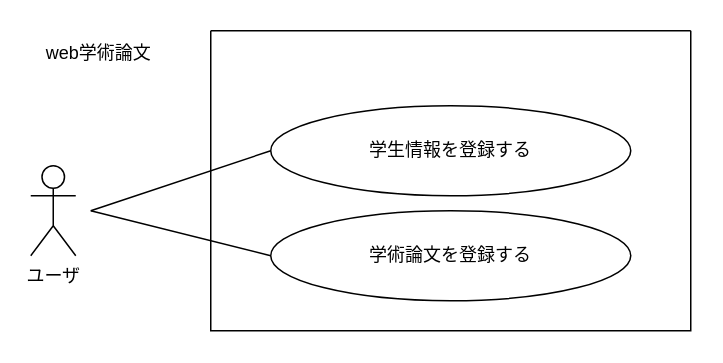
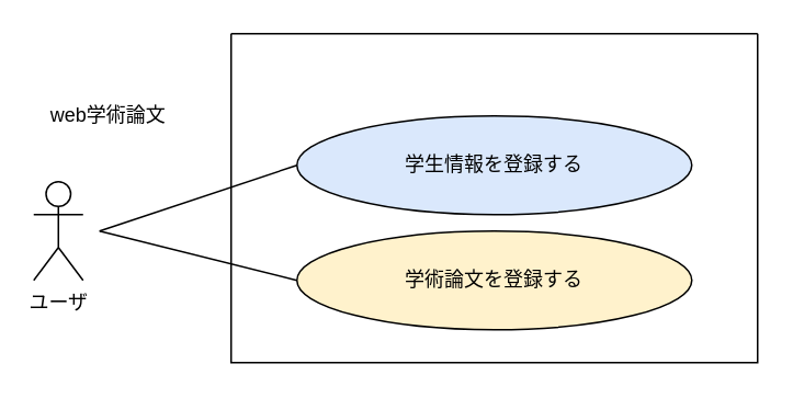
- <mxCell id="8" value="web学術論文" style="text;html=1;align=center;verticalAlign=middle;resizable=0;points=[];autosize=1;strokeColor=none;fillColor=none;" vertex="1" parent="1"><mxGeometry x="20" y="20" width="90" height="30" as="geometry" /></mxCell>
+ <mxCell id="8" value="web学術論文" style="text;html=1;align=center;verticalAlign=middle;resizable=0;points=[];autosize=1;strokeColor=none;fillColor=none;" vertex="1" parent="1"><mxGeometry x="20" y="55" width="90" height="30" as="geometry" /></mxCell>
- <mxCell id="4" value="学生情報を登録する" style="ellipse;whiteSpace=wrap;html=1;" vertex="1" parent="3"><mxGeometry x="40" y="50" width="240" height="60" as="geometry" /></mxCell>
+ <mxCell id="4" value="学生情報を登録する" style="ellipse;whiteSpace=wrap;html=1;fillColor=#dae8fc;" vertex="1" parent="3"><mxGeometry x="40" y="50" width="240" height="60" as="geometry" /></mxCell>
- <mxCell id="5" value="学術論文を登録する" style="ellipse;whiteSpace=wrap;html=1;" vertex="1" parent="3"><mxGeometry x="40" y="120" width="240" height="60" as="geometry" /></mxCell>
+ <mxCell id="5" value="学術論文を登録する" style="ellipse;whiteSpace=wrap;html=1;fillColor=#fff2cc;" vertex="1" parent="3"><mxGeometry x="40" y="120" width="240" height="60" as="geometry" /></mxCell>
